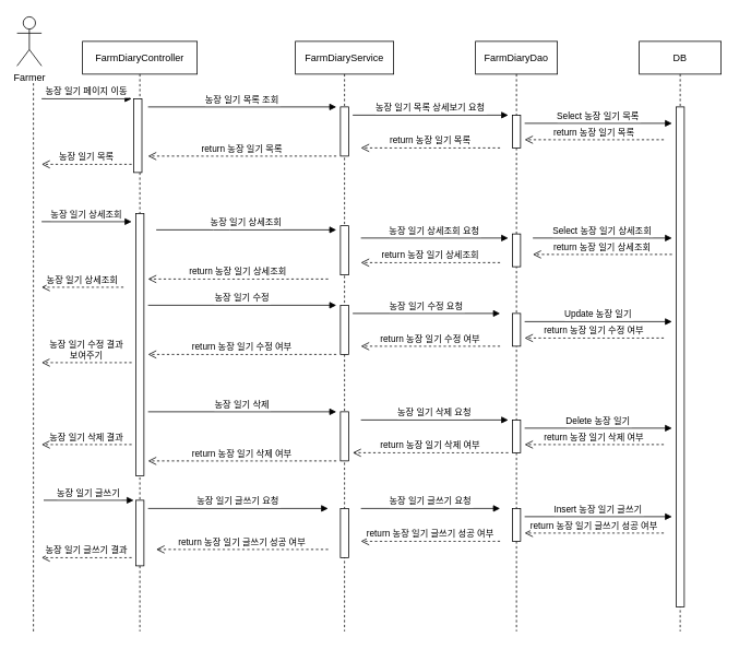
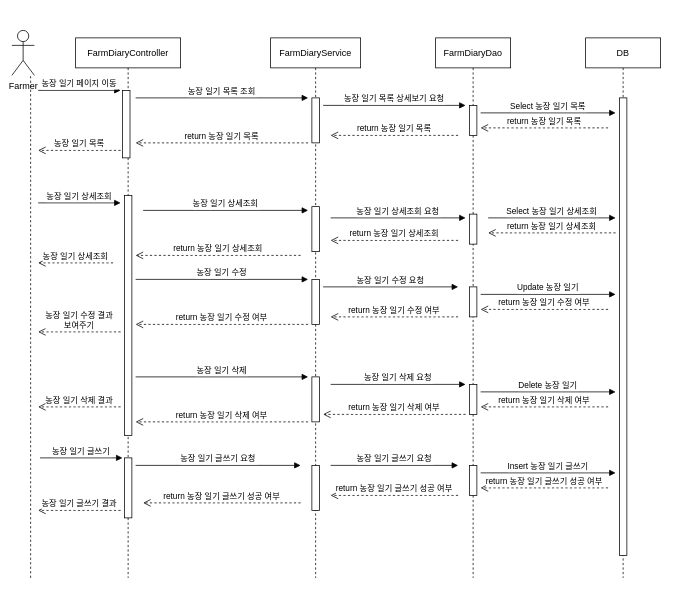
- <mxCell id="22" value="Farmer" style="shape=umlActor;verticalLabelPosition=bottom;verticalAlign=top;html=1;outlineConnect=0;" parent="1" vertex="1"><mxGeometry x="20" y="20" width="30" height="60" as="geometry" /></mxCell>
+ <mxCell id="22" value="Farmer" style="shape=umlActor;verticalLabelPosition=bottom;verticalAlign=top;html=1;outlineConnect=0;" parent="1" vertex="1"><mxGeometry x="15" y="40" width="30" height="60" as="geometry" /></mxCell>
